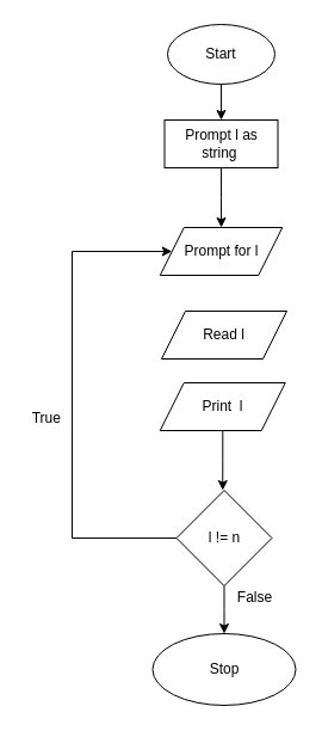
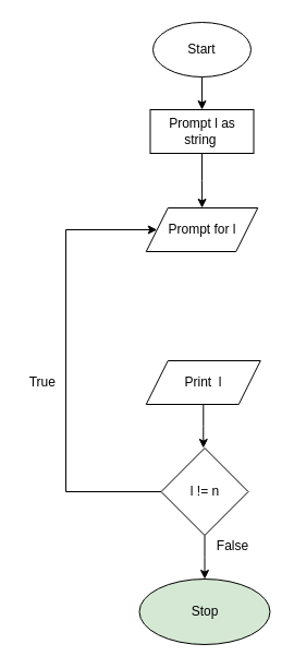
- <mxCell id="7" value="Read l" style="shape=parallelogram;perimeter=parallelogramPerimeter;whiteSpace=wrap;html=1;fixedSize=1;" parent="1" vertex="1"><mxGeometry x="135" y="260" width="105" height="40" as="geometry" /></mxCell>
- <mxCell id="9" value="Print&amp;nbsp; l" style="shape=parallelogram;perimeter=parallelogramPerimeter;whiteSpace=wrap;html=1;fixedSize=1;" parent="1" vertex="1"><mxGeometry x="133.75" y="320" width="105" height="40" as="geometry" /></mxCell>
+ <mxCell id="9" value="Print&amp;nbsp; l" style="shape=parallelogram;perimeter=parallelogramPerimeter;whiteSpace=wrap;html=1;fixedSize=1;" parent="1" vertex="1"><mxGeometry x="133.75" y="330" width="105" height="40" as="geometry" /></mxCell>
- <mxCell id="13" value="Stop" style="ellipse;whiteSpace=wrap;html=1;" parent="1" vertex="1"><mxGeometry x="127.5" y="530" width="120" height="60" as="geometry" /></mxCell>
+ <mxCell id="13" value="Stop" style="ellipse;whiteSpace=wrap;html=1;fillColor=#d5e8d4;" parent="1" vertex="1"><mxGeometry x="127.5" y="530" width="120" height="60" as="geometry" /></mxCell>
